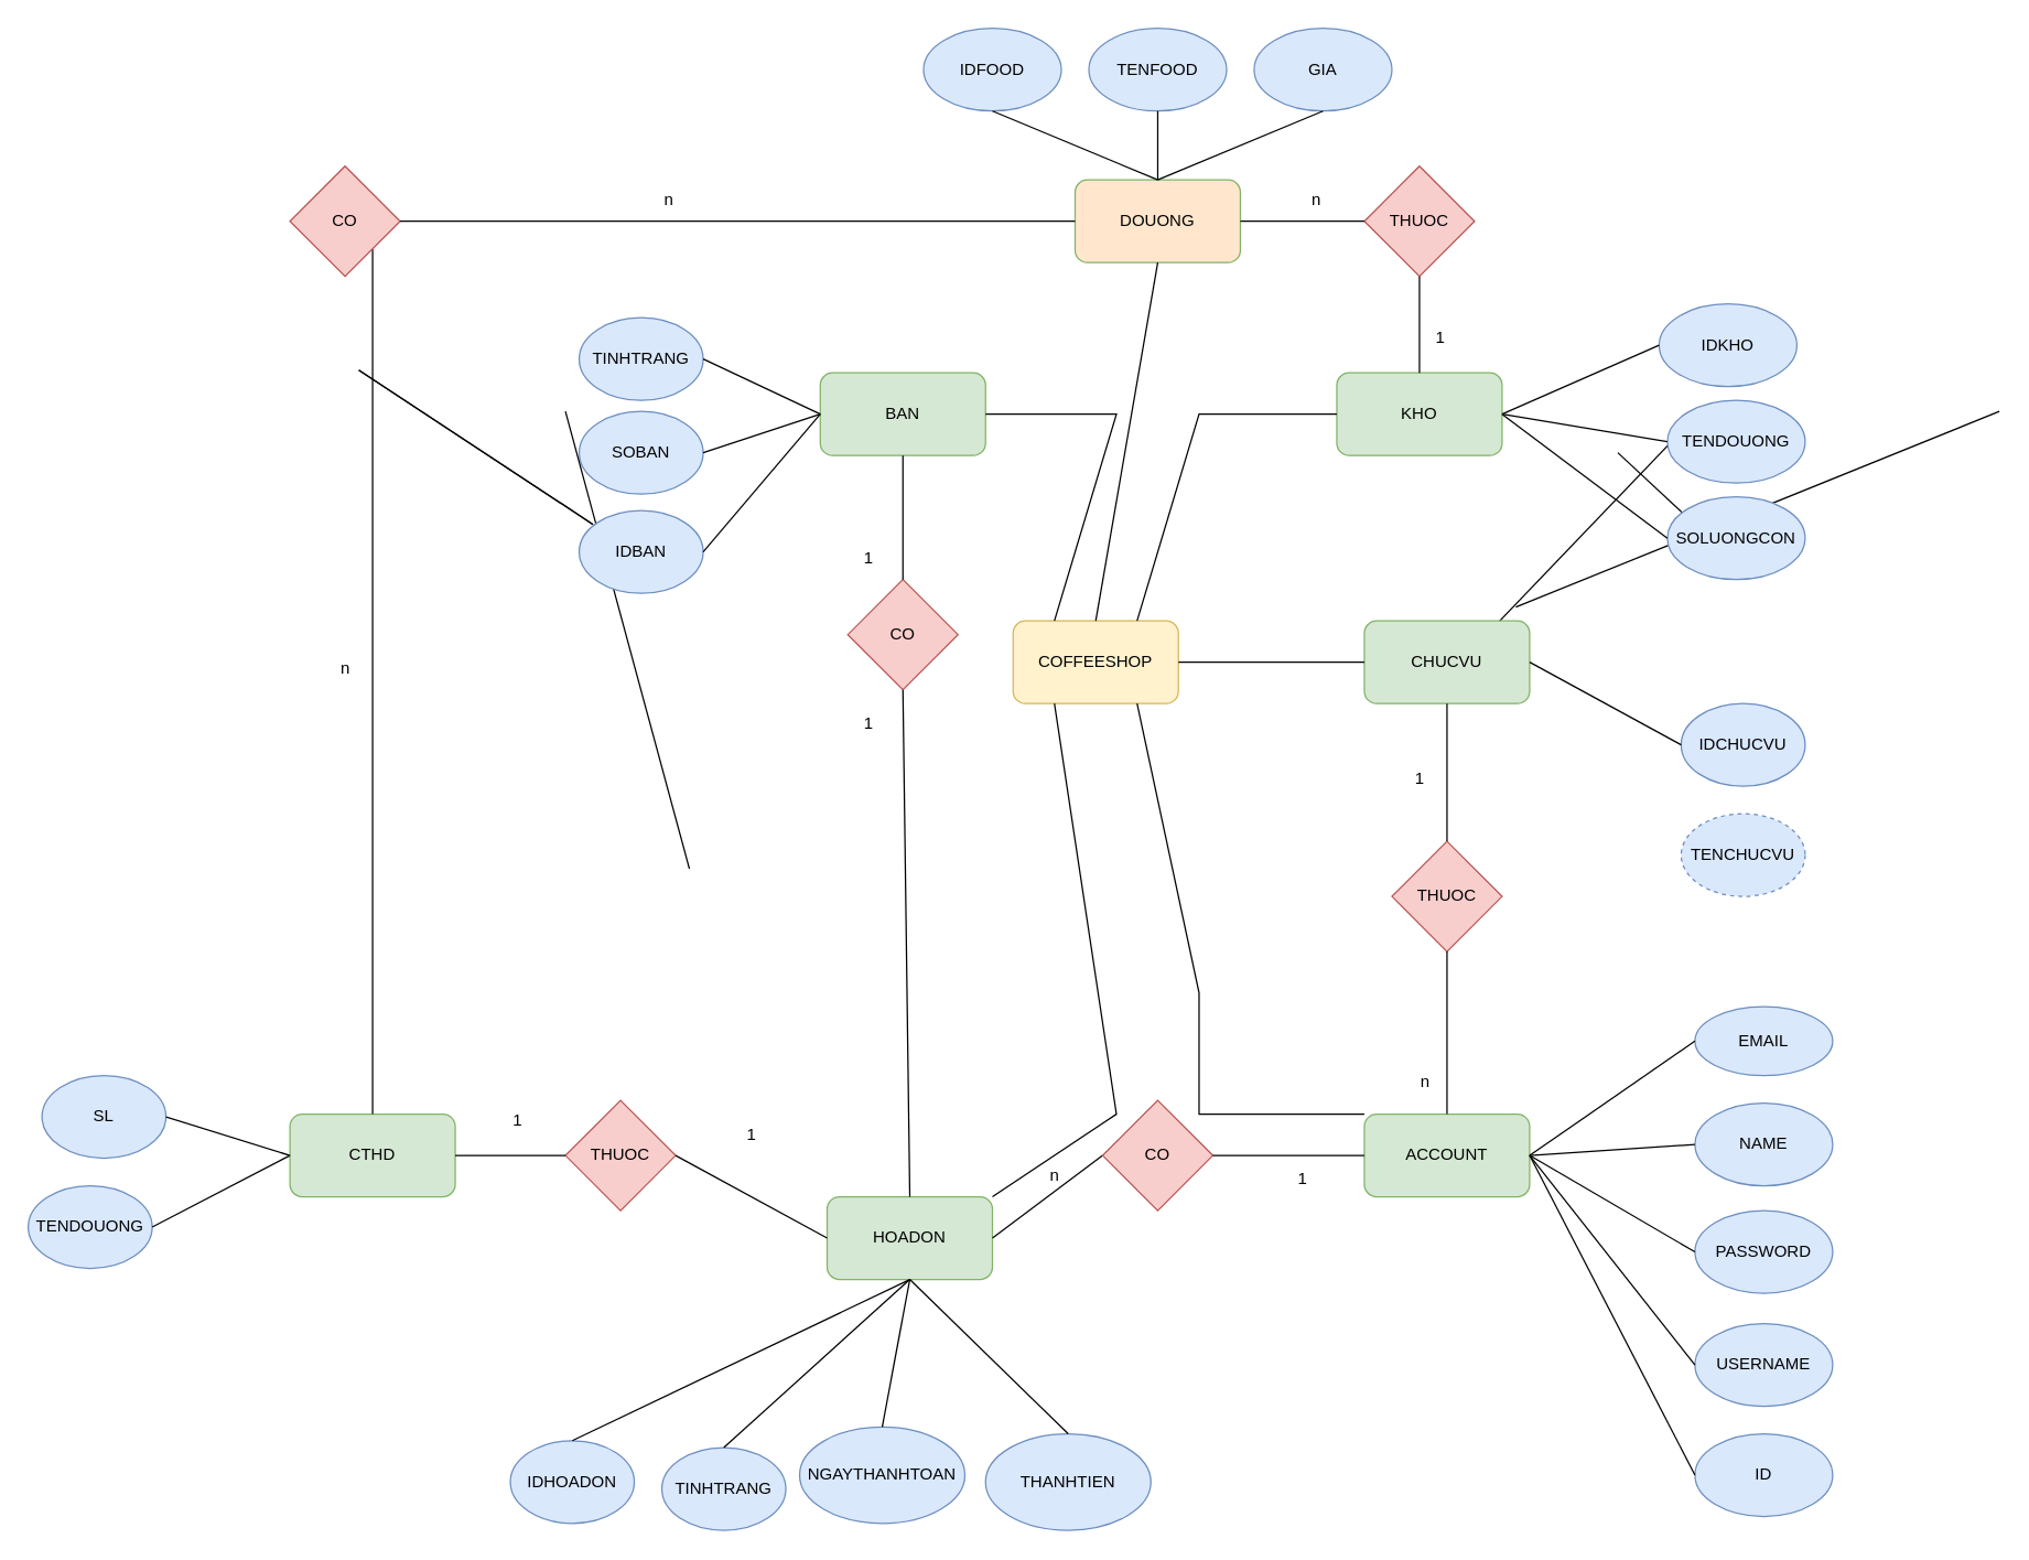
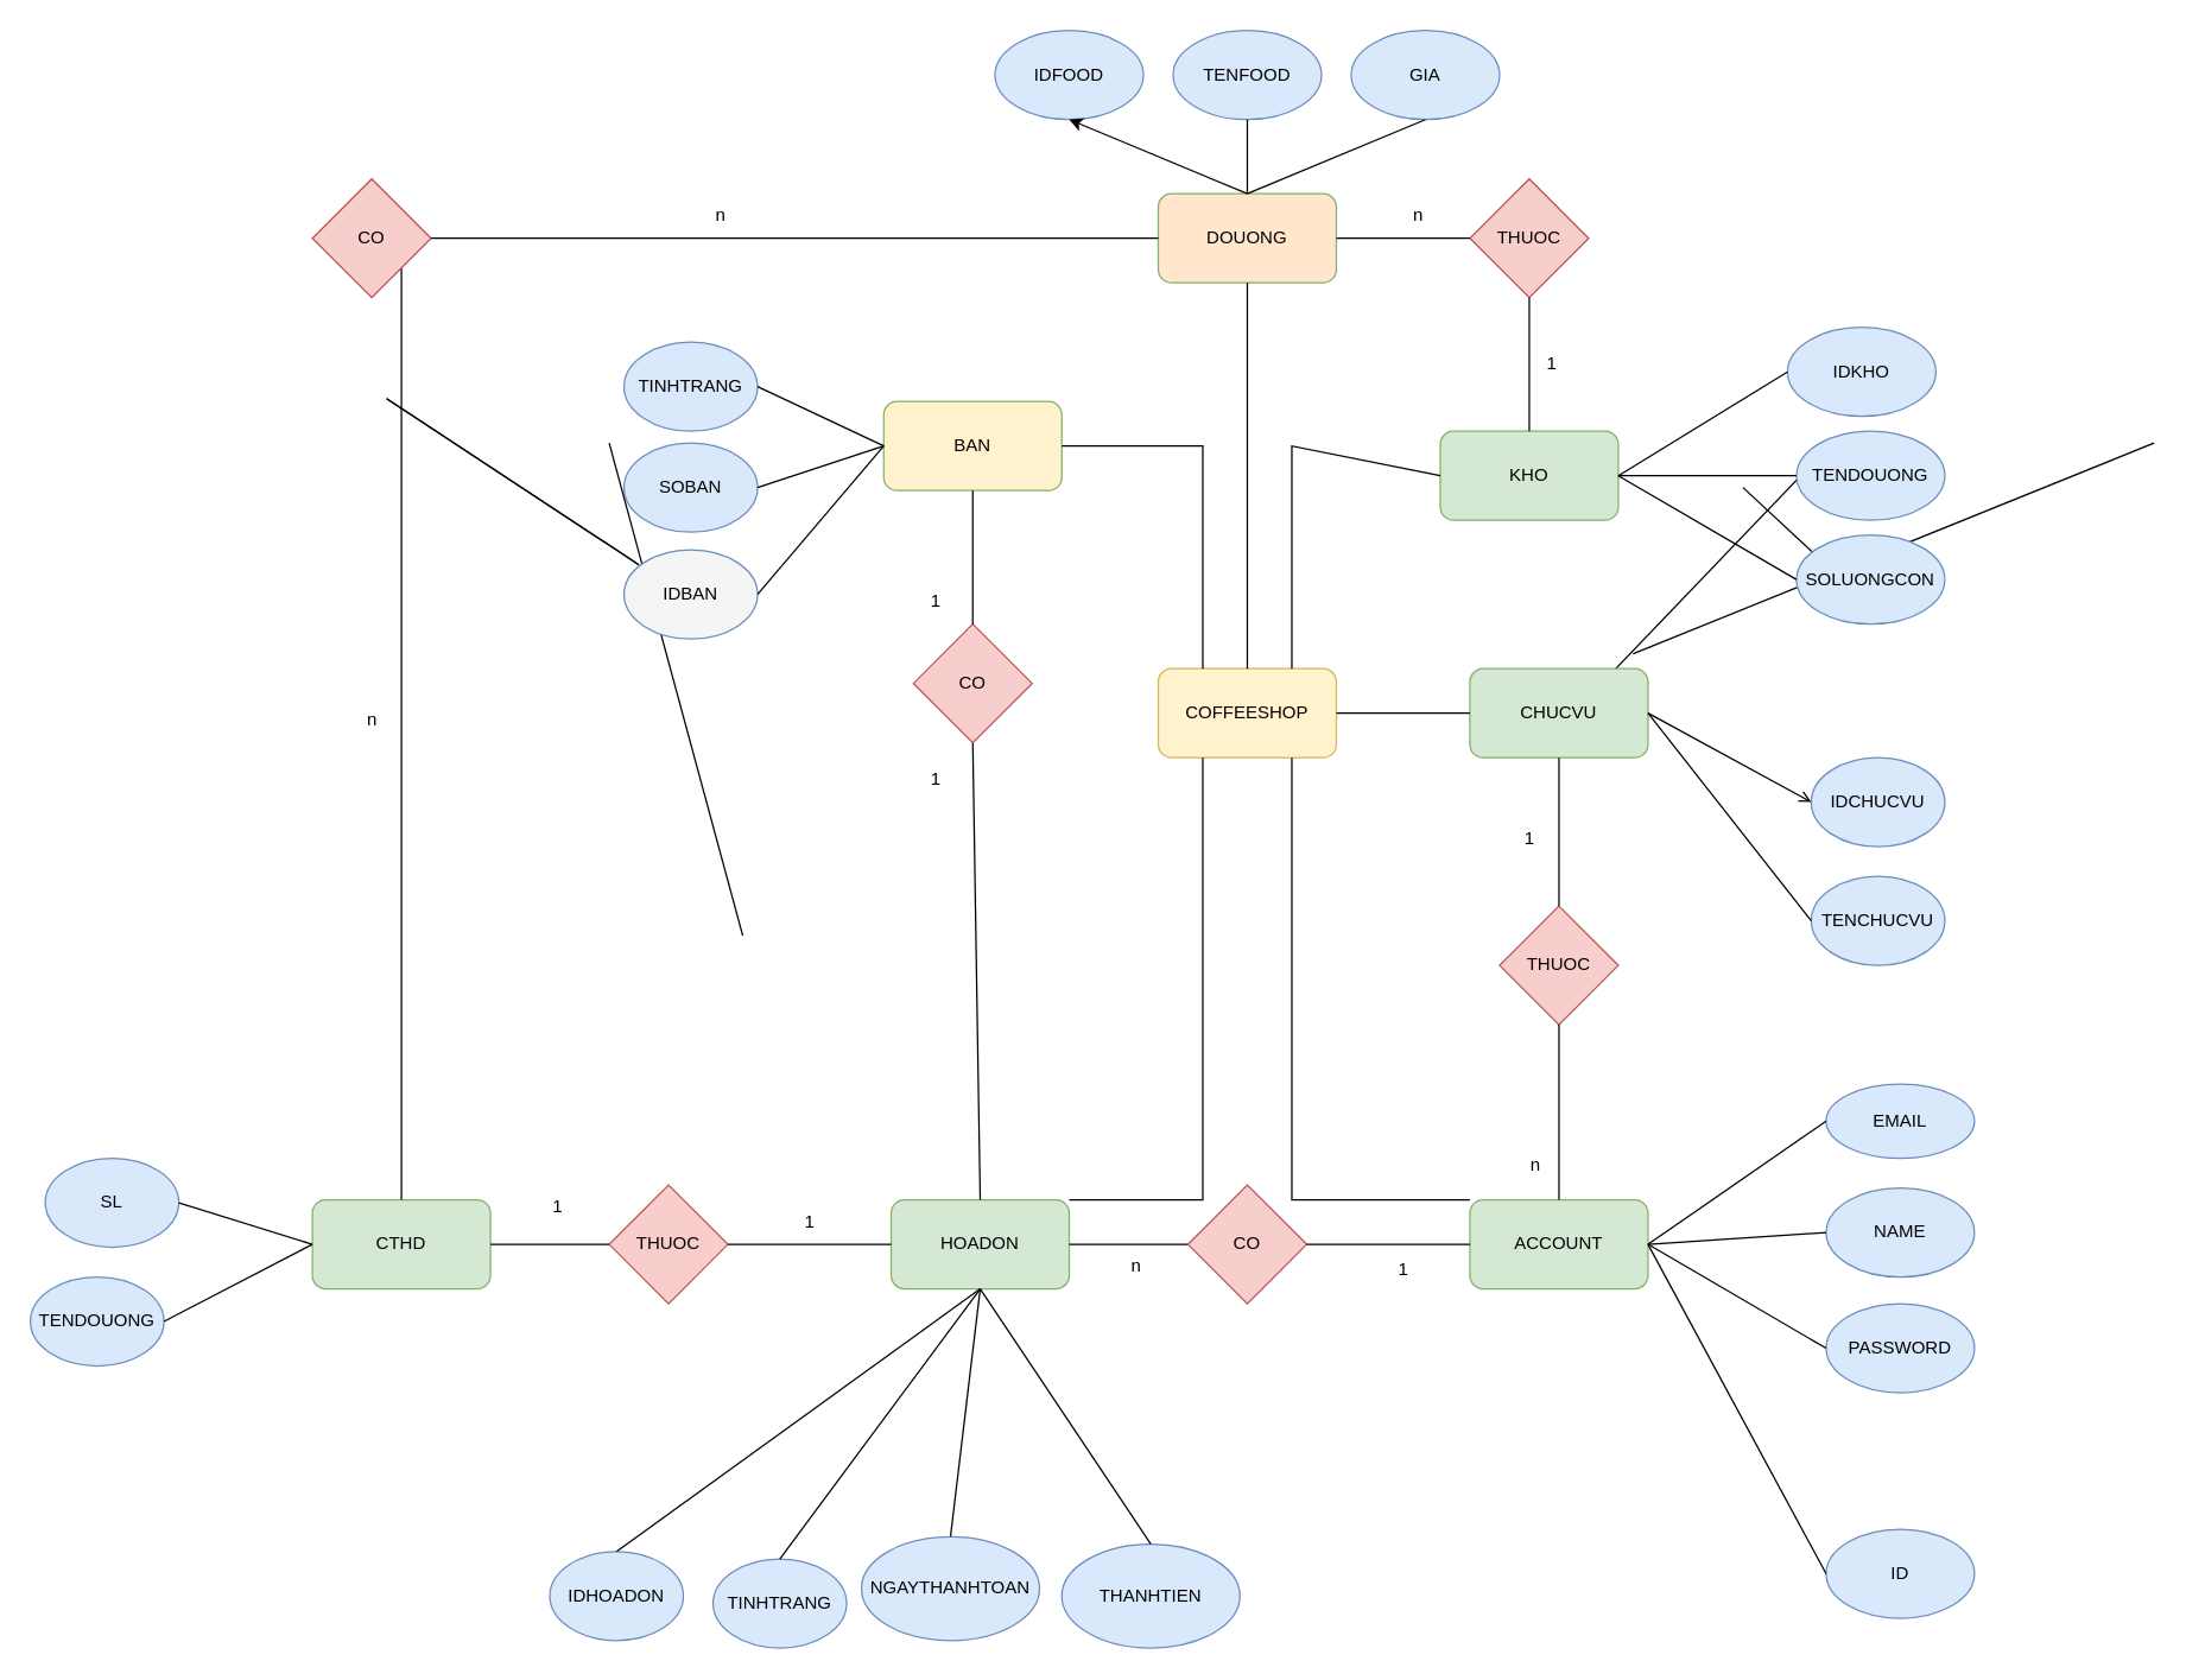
- <mxCell id="67" value="" style="endArrow=none;html=1;rounded=0;entryX=0.5;entryY=1;entryDx=0;entryDy=0;exitX=0.5;exitY=0;exitDx=0;exitDy=0;" parent="1" source="62" target="64" edge="1"><mxGeometry width="50" height="50" relative="1" as="geometry"><mxPoint x="1090" y="240" as="sourcePoint" /><mxPoint x="1140" y="190" as="targetPoint" /></mxGeometry></mxCell>
+ <mxCell id="67" value="" style="endArrow=classic;html=1;rounded=0;entryX=0.5;entryY=1;entryDx=0;entryDy=0;exitX=0.5;exitY=0;exitDx=0;exitDy=0;" parent="1" source="62" target="64" edge="1"><mxGeometry width="50" height="50" relative="1" as="geometry"><mxPoint x="1090" y="240" as="sourcePoint" /><mxPoint x="1140" y="190" as="targetPoint" /></mxGeometry></mxCell>
- <mxCell id="3" value="BAN" style="rounded=1;whiteSpace=wrap;html=1;fillColor=#d5e8d4;strokeColor=#82b366;" parent="1" vertex="1"><mxGeometry x="595" y="270" width="120" height="60" as="geometry" /></mxCell>
+ <mxCell id="3" value="BAN" style="rounded=1;whiteSpace=wrap;html=1;fillColor=#fff2cc;strokeColor=#82b366;" parent="1" vertex="1"><mxGeometry x="595" y="270" width="120" height="60" as="geometry" /></mxCell>
- <mxCell id="53" value="KHO" style="rounded=1;whiteSpace=wrap;html=1;fillColor=#d5e8d4;strokeColor=#82b366;" parent="1" vertex="1"><mxGeometry x="970" y="270" width="120" height="60" as="geometry" /></mxCell>
+ <mxCell id="53" value="KHO" style="rounded=1;whiteSpace=wrap;html=1;fillColor=#d5e8d4;strokeColor=#82b366;" parent="1" vertex="1"><mxGeometry x="970" y="290" width="120" height="60" as="geometry" /></mxCell>
- <mxCell id="77" value="IDBAN" style="ellipse;whiteSpace=wrap;html=1;fillColor=#dae8fc;strokeColor=#6c8ebf;" vertex="1" parent="1"><mxGeometry x="420" y="370" width="90" height="60" as="geometry" /></mxCell>
+ <mxCell id="77" value="IDBAN" style="ellipse;whiteSpace=wrap;html=1;fillColor=#f5f5f5;strokeColor=#6c8ebf;" vertex="1" parent="1"><mxGeometry x="420" y="370" width="90" height="60" as="geometry" /></mxCell>
- <mxCell id="2" value="COFFEESHOP" style="rounded=1;whiteSpace=wrap;html=1;fillColor=#fff2cc;strokeColor=#d6b656;" parent="1" vertex="1"><mxGeometry x="735" y="450" width="120" height="60" as="geometry" /></mxCell>
+ <mxCell id="2" value="COFFEESHOP" style="rounded=1;whiteSpace=wrap;html=1;fillColor=#fff2cc;strokeColor=#d6b656;" parent="1" vertex="1"><mxGeometry x="780" y="450" width="120" height="60" as="geometry" /></mxCell>
- <mxCell id="36" value="" style="endArrow=none;html=1;rounded=0;entryX=0;entryY=0.5;entryDx=0;entryDy=0;exitX=1;exitY=0.5;exitDx=0;exitDy=0;" parent="1" source="34" target="35" edge="1"><mxGeometry width="50" height="50" relative="1" as="geometry"><mxPoint x="1060" y="560" as="sourcePoint" /><mxPoint x="1120" y="450" as="targetPoint" /></mxGeometry></mxCell>
+ <mxCell id="36" value="" style="endArrow=open;html=1;rounded=0;entryX=0;entryY=0.5;entryDx=0;entryDy=0;exitX=1;exitY=0.5;exitDx=0;exitDy=0;" parent="1" source="34" target="35" edge="1"><mxGeometry width="50" height="50" relative="1" as="geometry"><mxPoint x="1060" y="560" as="sourcePoint" /><mxPoint x="1120" y="450" as="targetPoint" /></mxGeometry></mxCell>
+ <mxCell id="71" value="" style="endArrow=none;html=1;rounded=0;entryX=0;entryY=0.5;entryDx=0;entryDy=0;exitX=1;exitY=0.5;exitDx=0;exitDy=0;" parent="1" source="34" target="70" edge="1"><mxGeometry width="50" height="50" relative="1" as="geometry"><mxPoint x="1100" y="600" as="sourcePoint" /><mxPoint x="1154" y="630" as="targetPoint" /></mxGeometry></mxCell>
- <mxCell id="70" value="TENCHUCVU" style="ellipse;whiteSpace=wrap;html=1;fillColor=#dae8fc;strokeColor=#6c8ebf;dashed=1;" parent="1" vertex="1"><mxGeometry x="1220" y="590" width="90" height="60" as="geometry" /></mxCell>
+ <mxCell id="70" value="TENCHUCVU" style="ellipse;whiteSpace=wrap;html=1;fillColor=#dae8fc;strokeColor=#6c8ebf;" parent="1" vertex="1"><mxGeometry x="1220" y="590" width="90" height="60" as="geometry" /></mxCell>
- <mxCell id="6" value="HOADON" style="rounded=1;whiteSpace=wrap;html=1;fillColor=#d5e8d4;strokeColor=#82b366;" parent="1" vertex="1"><mxGeometry x="600" y="868" width="120" height="60" as="geometry" /></mxCell>
+ <mxCell id="6" value="HOADON" style="rounded=1;whiteSpace=wrap;html=1;fillColor=#d5e8d4;strokeColor=#82b366;" parent="1" vertex="1"><mxGeometry x="600" y="808" width="120" height="60" as="geometry" /></mxCell>
- <mxCell id="48" value="" style="endArrow=none;html=1;rounded=0;entryX=0;entryY=0.5;entryDx=0;entryDy=0;exitX=1;exitY=0.5;exitDx=0;exitDy=0;" parent="1" source="40" target="43" edge="1"><mxGeometry width="50" height="50" relative="1" as="geometry"><mxPoint x="1090" y="730" as="sourcePoint" /><mxPoint x="1155" y="665" as="targetPoint" /></mxGeometry></mxCell>
- <mxCell id="43" value="USERNAME" style="ellipse;whiteSpace=wrap;html=1;fillColor=#dae8fc;strokeColor=#6c8ebf;" parent="1" vertex="1"><mxGeometry x="1230" y="960" width="100" height="60" as="geometry" /></mxCell>
- <mxCell id="42" value="ID&lt;br&gt;" style="ellipse;whiteSpace=wrap;html=1;fillColor=#dae8fc;strokeColor=#6c8ebf;" parent="1" vertex="1"><mxGeometry x="1230" y="1040" width="100" height="60" as="geometry" /></mxCell>
+ <mxCell id="42" value="ID&lt;br&gt;" style="ellipse;whiteSpace=wrap;html=1;fillColor=#dae8fc;strokeColor=#6c8ebf;" parent="1" vertex="1"><mxGeometry x="1230" y="1030" width="100" height="60" as="geometry" /></mxCell>
